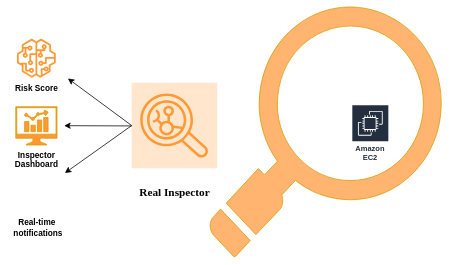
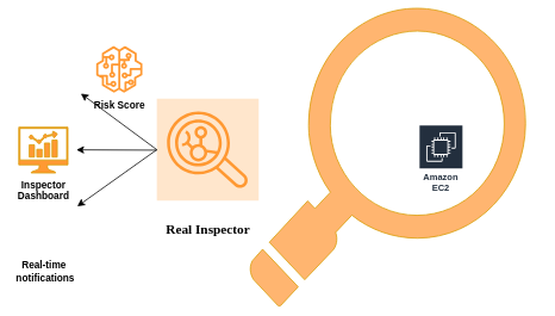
- <mxCell id="9" value="&lt;b&gt;&lt;font style=&quot;font-size: 11px;&quot;&gt;Risk Score&lt;/font&gt;&lt;/b&gt;" style="sketch=0;outlineConnect=0;fillColor=#FF9933;strokeColor=#d79b00;dashed=0;verticalLabelPosition=bottom;verticalAlign=top;align=center;html=1;fontSize=12;fontStyle=0;aspect=fixed;pointerEvents=1;shape=mxgraph.aws4.sagemaker_model;" vertex="1" parent="1"><mxGeometry x="22" y="51" width="52" height="52" as="geometry" /></mxCell>
+ <mxCell id="9" value="&lt;b&gt;&lt;font style=&quot;font-size: 11px;&quot;&gt;Risk Score&lt;/font&gt;&lt;/b&gt;" style="sketch=0;outlineConnect=0;fillColor=#FF9933;strokeColor=#d79b00;dashed=0;verticalLabelPosition=bottom;verticalAlign=top;align=center;html=1;fontSize=12;fontStyle=0;aspect=fixed;pointerEvents=1;shape=mxgraph.aws4.sagemaker_model;" vertex="1" parent="1"><mxGeometry x="107" y="51" width="52" height="52" as="geometry" /></mxCell>
